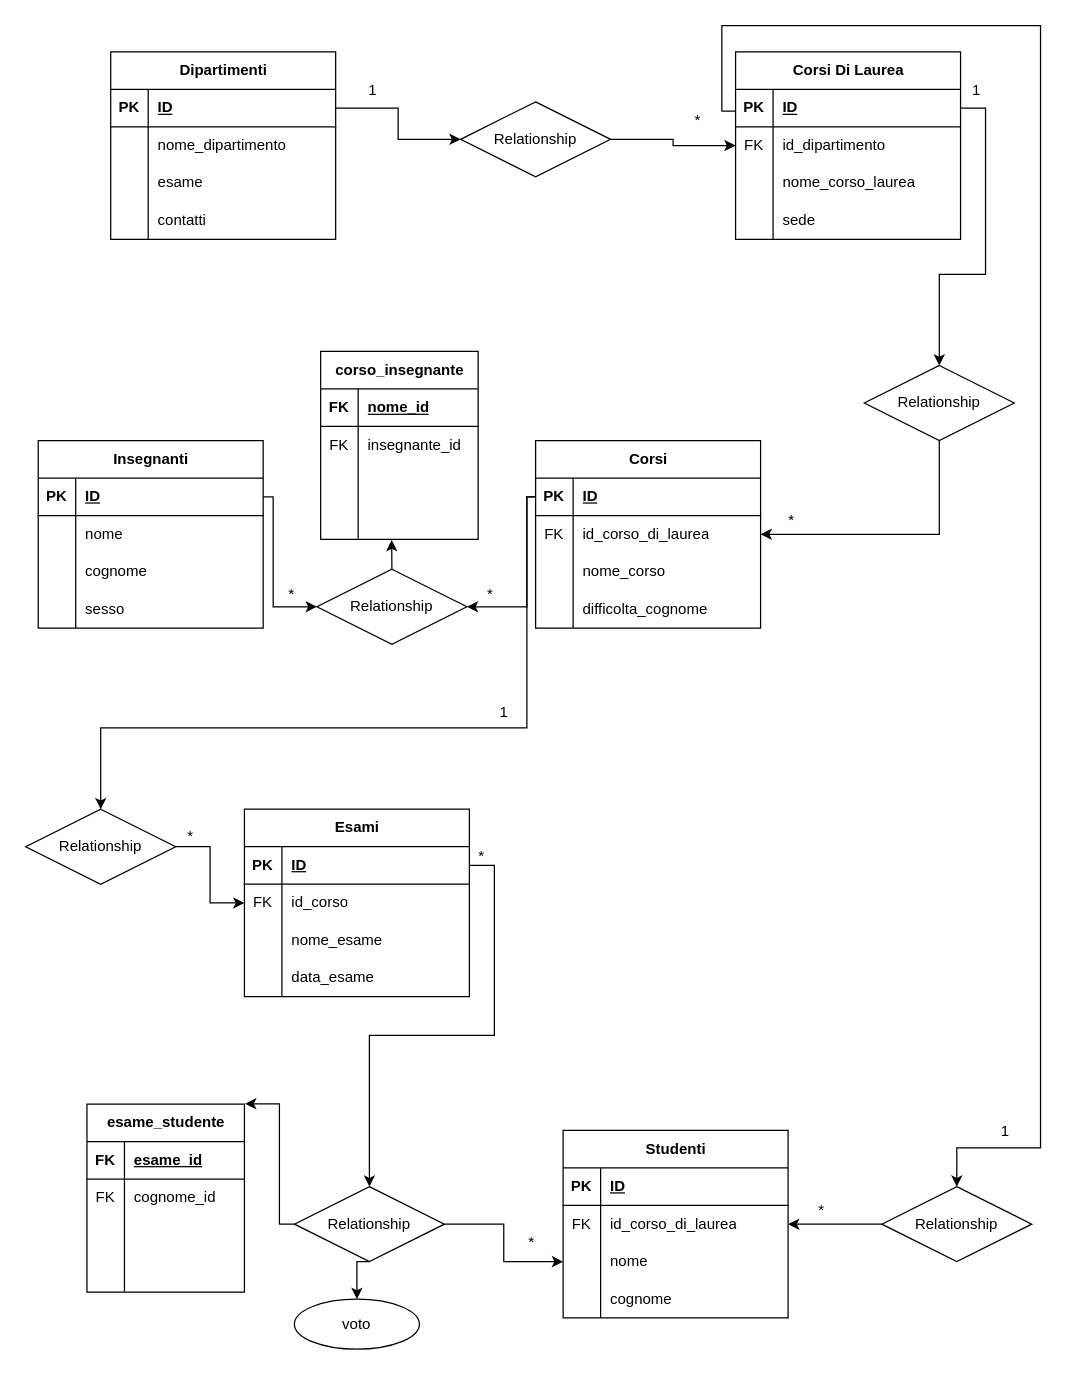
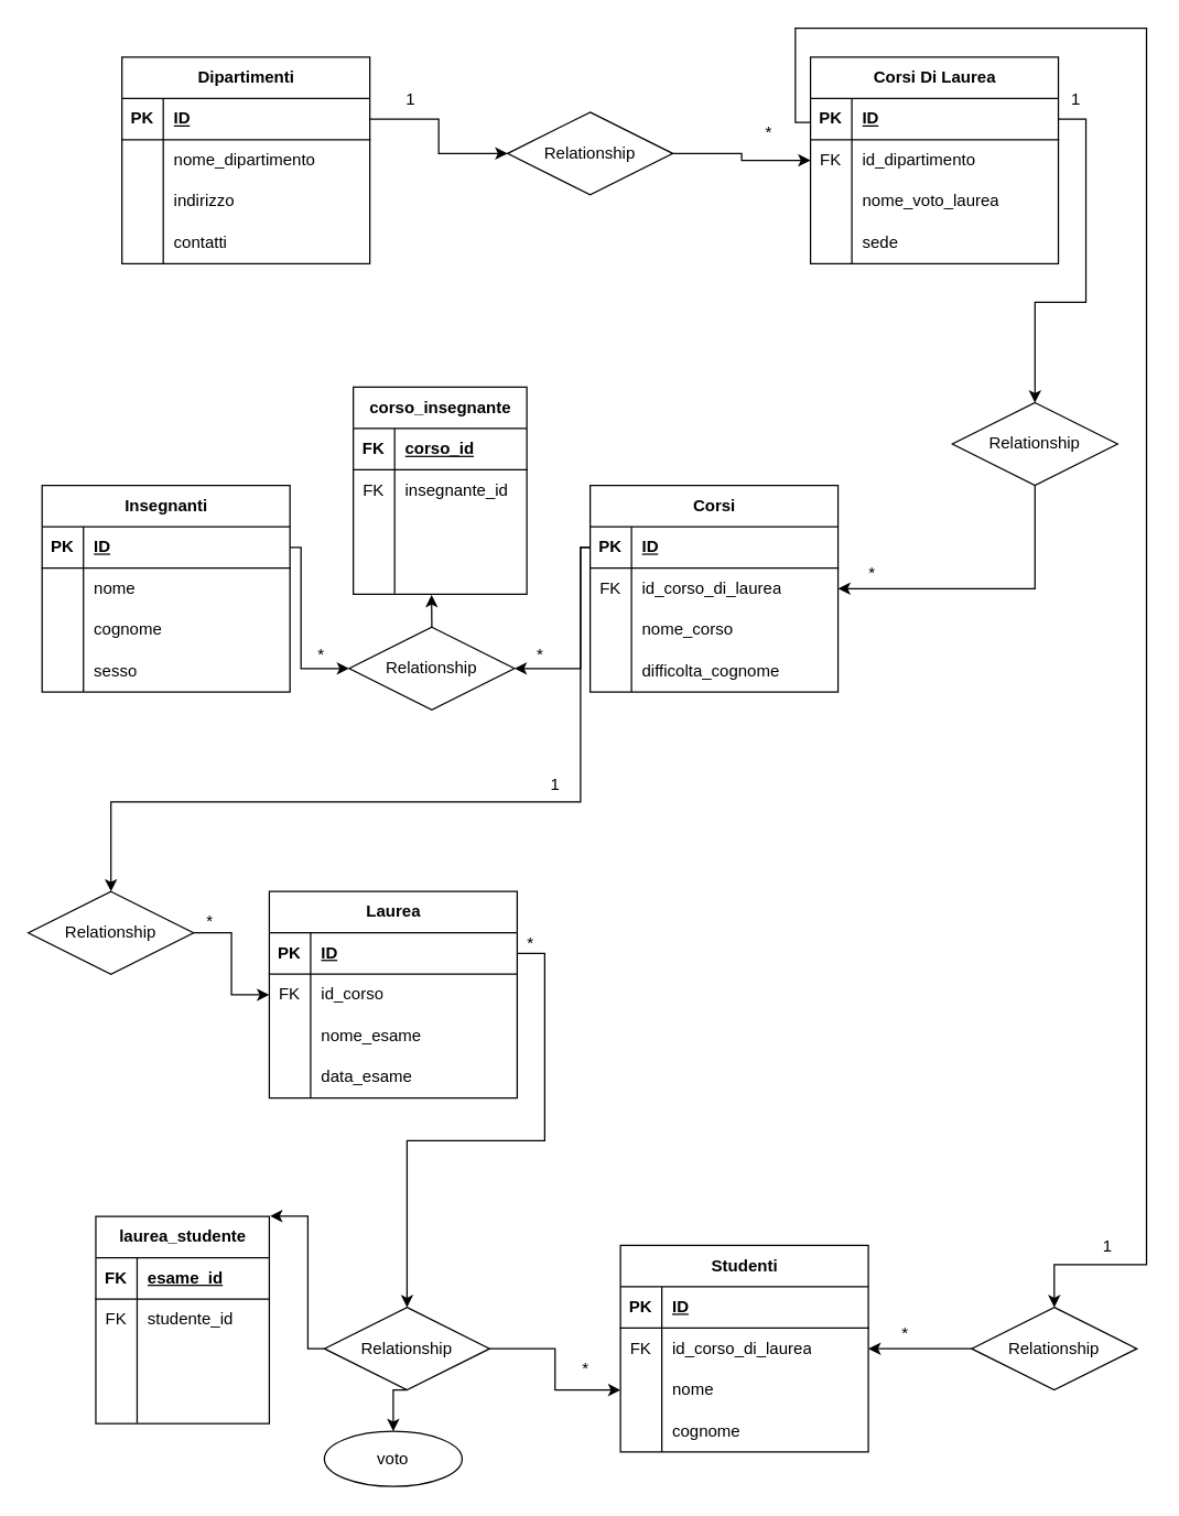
- <mxCell id="11" value="esame" style="shape=partialRectangle;connectable=0;fillColor=none;top=0;left=0;bottom=0;right=0;align=left;spacingLeft=6;overflow=hidden;whiteSpace=wrap;html=1;" parent="9" vertex="1"><mxGeometry x="30" width="150" height="30" as="geometry"><mxRectangle width="150" height="30" as="alternateBounds" /></mxGeometry></mxCell>
+ <mxCell id="11" value="indirizzo" style="shape=partialRectangle;connectable=0;fillColor=none;top=0;left=0;bottom=0;right=0;align=left;spacingLeft=6;overflow=hidden;whiteSpace=wrap;html=1;" parent="9" vertex="1"><mxGeometry x="30" width="150" height="30" as="geometry"><mxRectangle width="150" height="30" as="alternateBounds" /></mxGeometry></mxCell>
- <mxCell id="24" value="nome_corso_laurea" style="shape=partialRectangle;connectable=0;fillColor=none;top=0;left=0;bottom=0;right=0;align=left;spacingLeft=6;overflow=hidden;whiteSpace=wrap;html=1;" parent="22" vertex="1"><mxGeometry x="30" width="150" height="30" as="geometry"><mxRectangle width="150" height="30" as="alternateBounds" /></mxGeometry></mxCell>
+ <mxCell id="24" value="nome_voto_laurea" style="shape=partialRectangle;connectable=0;fillColor=none;top=0;left=0;bottom=0;right=0;align=left;spacingLeft=6;overflow=hidden;whiteSpace=wrap;html=1;" parent="22" vertex="1"><mxGeometry x="30" width="150" height="30" as="geometry"><mxRectangle width="150" height="30" as="alternateBounds" /></mxGeometry></mxCell>
- <mxCell id="72" value="nome_id" style="shape=partialRectangle;connectable=0;fillColor=none;top=0;left=0;bottom=0;right=0;align=left;spacingLeft=6;fontStyle=5;overflow=hidden;whiteSpace=wrap;html=1;" vertex="1" parent="70"><mxGeometry x="30" width="96" height="30" as="geometry"><mxRectangle width="96" height="30" as="alternateBounds" /></mxGeometry></mxCell>
+ <mxCell id="72" value="corso_id" style="shape=partialRectangle;connectable=0;fillColor=none;top=0;left=0;bottom=0;right=0;align=left;spacingLeft=6;fontStyle=5;overflow=hidden;whiteSpace=wrap;html=1;" vertex="1" parent="70"><mxGeometry x="30" width="96" height="30" as="geometry"><mxRectangle width="96" height="30" as="alternateBounds" /></mxGeometry></mxCell>
- <mxCell id="87" value="Esami" style="shape=table;startSize=30;container=1;collapsible=1;childLayout=tableLayout;fixedRows=1;rowLines=0;fontStyle=1;align=center;resizeLast=1;html=1;" vertex="1" parent="1"><mxGeometry x="195" y="647" width="180" height="150" as="geometry" /></mxCell>
+ <mxCell id="87" value="Laurea" style="shape=table;startSize=30;container=1;collapsible=1;childLayout=tableLayout;fixedRows=1;rowLines=0;fontStyle=1;align=center;resizeLast=1;html=1;" vertex="1" parent="1"><mxGeometry x="195" y="647" width="180" height="150" as="geometry" /></mxCell>
- <mxCell id="127" value="esame_studente" style="shape=table;startSize=30;container=1;collapsible=1;childLayout=tableLayout;fixedRows=1;rowLines=0;fontStyle=1;align=center;resizeLast=1;html=1;" vertex="1" parent="1"><mxGeometry x="69" y="883" width="126" height="150.347" as="geometry" /></mxCell>
+ <mxCell id="127" value="laurea_studente" style="shape=table;startSize=30;container=1;collapsible=1;childLayout=tableLayout;fixedRows=1;rowLines=0;fontStyle=1;align=center;resizeLast=1;html=1;" vertex="1" parent="1"><mxGeometry x="69" y="883" width="126" height="150.347" as="geometry" /></mxCell>
- <mxCell id="133" value="cognome_id" style="shape=partialRectangle;connectable=0;fillColor=none;top=0;left=0;bottom=0;right=0;align=left;spacingLeft=6;overflow=hidden;whiteSpace=wrap;html=1;" vertex="1" parent="131"><mxGeometry x="30" width="96" height="30" as="geometry"><mxRectangle width="96" height="30" as="alternateBounds" /></mxGeometry></mxCell>
+ <mxCell id="133" value="studente_id" style="shape=partialRectangle;connectable=0;fillColor=none;top=0;left=0;bottom=0;right=0;align=left;spacingLeft=6;overflow=hidden;whiteSpace=wrap;html=1;" vertex="1" parent="131"><mxGeometry x="30" width="96" height="30" as="geometry"><mxRectangle width="96" height="30" as="alternateBounds" /></mxGeometry></mxCell>
